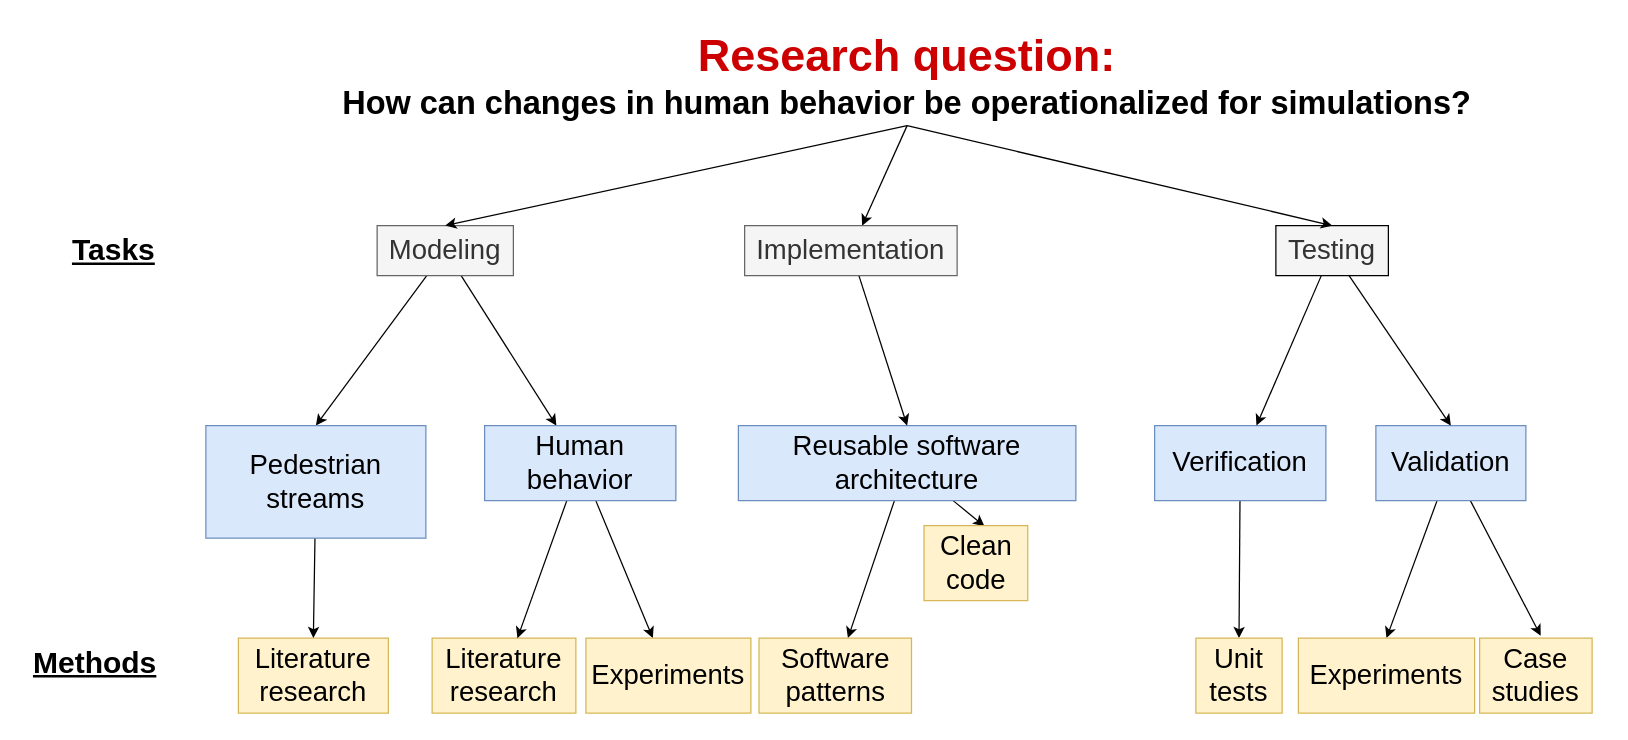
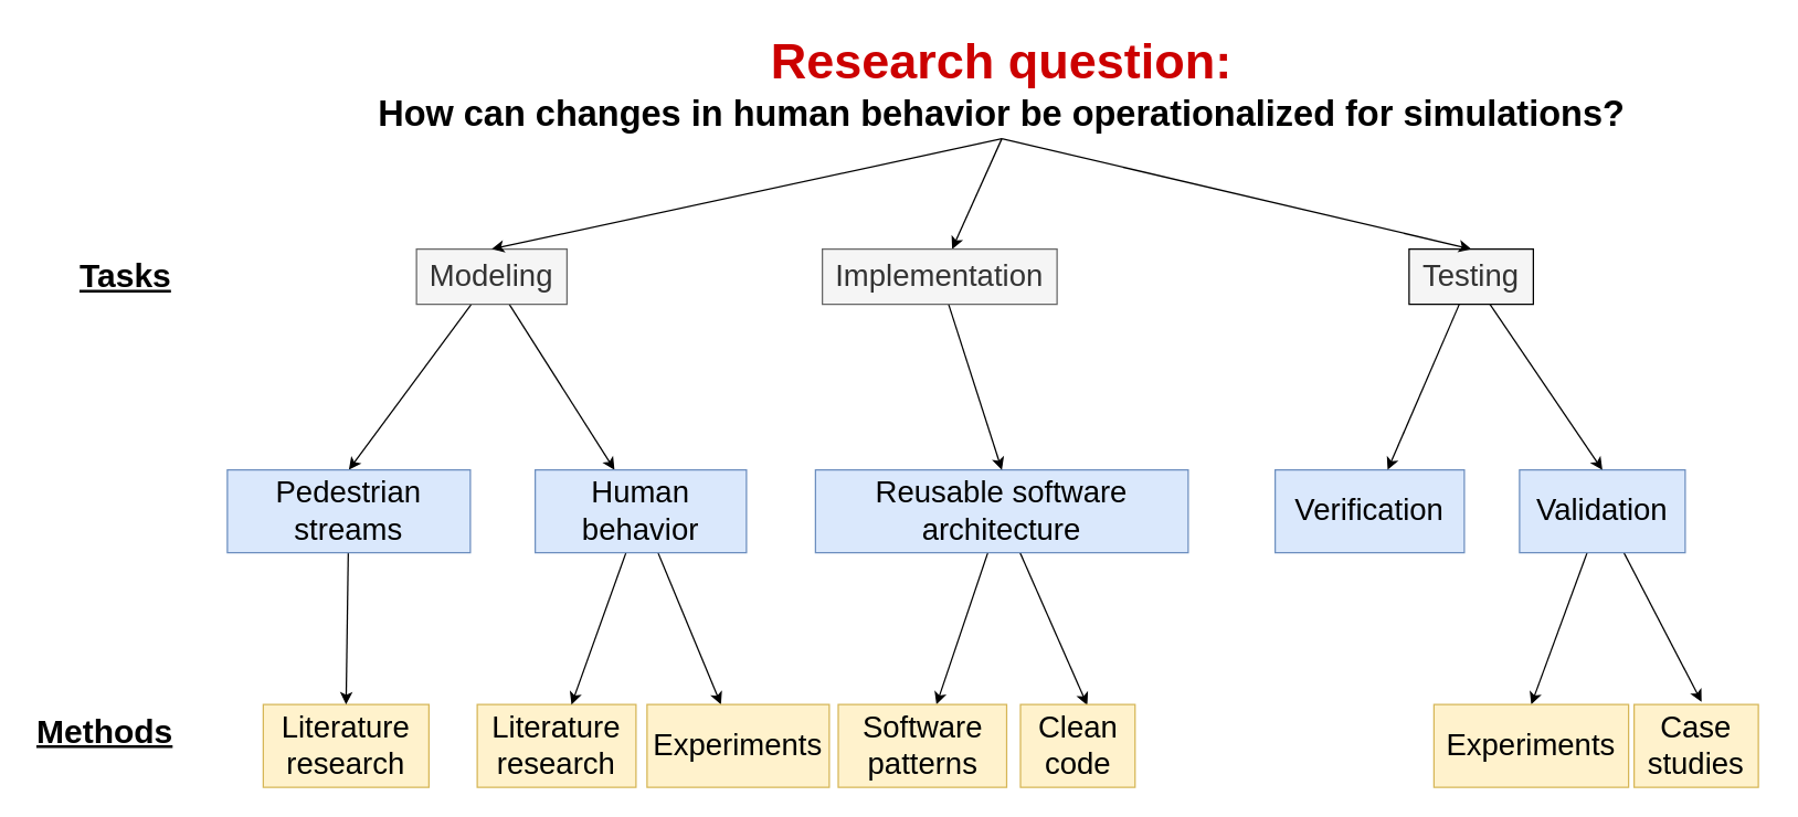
- <mxCell id="30" value="&lt;span style=&quot;font-size: 22px;&quot;&gt;&lt;span style=&quot;font-size: 22px;&quot;&gt;Pedestrian streams&lt;/span&gt;&lt;/span&gt;" style="text;html=1;strokeColor=#6c8ebf;fillColor=#dae8fc;align=center;verticalAlign=middle;whiteSpace=wrap;rounded=0;shadow=0;fontSize=22;fontStyle=0;" parent="1" vertex="1"><mxGeometry x="164" y="340" width="176" height="90" as="geometry" /></mxCell>
+ <mxCell id="30" value="&lt;span style=&quot;font-size: 22px;&quot;&gt;&lt;span style=&quot;font-size: 22px;&quot;&gt;Pedestrian streams&lt;/span&gt;&lt;/span&gt;" style="text;html=1;strokeColor=#6c8ebf;fillColor=#dae8fc;align=center;verticalAlign=middle;whiteSpace=wrap;rounded=0;shadow=0;fontSize=22;fontStyle=0;" parent="1" vertex="1"><mxGeometry x="164" y="340" width="176" height="60" as="geometry" /></mxCell>
- <mxCell id="35" value="&lt;span style=&quot;font-size: 22px;&quot;&gt;&lt;span style=&quot;font-size: 22px;&quot;&gt;Clean&lt;br style=&quot;font-size: 22px;&quot;&gt;code&lt;/span&gt;&lt;/span&gt;" style="text;html=1;strokeColor=#d6b656;fillColor=#fff2cc;align=center;verticalAlign=middle;whiteSpace=wrap;rounded=0;shadow=0;fontSize=22;fontStyle=0;" parent="1" vertex="1"><mxGeometry x="738.5" y="420" width="83" height="60" as="geometry" /></mxCell>
+ <mxCell id="35" value="&lt;span style=&quot;font-size: 22px;&quot;&gt;&lt;span style=&quot;font-size: 22px;&quot;&gt;Clean&lt;br style=&quot;font-size: 22px;&quot;&gt;code&lt;/span&gt;&lt;/span&gt;" style="text;html=1;strokeColor=#d6b656;fillColor=#fff2cc;align=center;verticalAlign=middle;whiteSpace=wrap;rounded=0;shadow=0;fontSize=22;fontStyle=0;" parent="1" vertex="1"><mxGeometry x="738.5" y="510" width="83" height="60" as="geometry" /></mxCell>
- <mxCell id="8" style="edgeStyle=none;rounded=0;orthogonalLoop=1;jettySize=auto;html=1;entryX=0.5;entryY=0;entryDx=0;entryDy=0;shadow=0;" parent="1" source="9" target="15" edge="1"><mxGeometry relative="1" as="geometry" /></mxCell>
- <mxCell id="15" value="&lt;span style=&quot;font-size: 22px;&quot;&gt;&lt;span style=&quot;font-size: 22px;&quot;&gt;Unit&lt;br style=&quot;font-size: 22px;&quot;&gt;tests&lt;/span&gt;&lt;/span&gt;" style="text;html=1;strokeColor=#d6b656;fillColor=#fff2cc;align=center;verticalAlign=middle;whiteSpace=wrap;rounded=0;shadow=0;fontSize=22;fontStyle=0;" parent="1" vertex="1"><mxGeometry x="956" y="510" width="69" height="60" as="geometry" /></mxCell>
